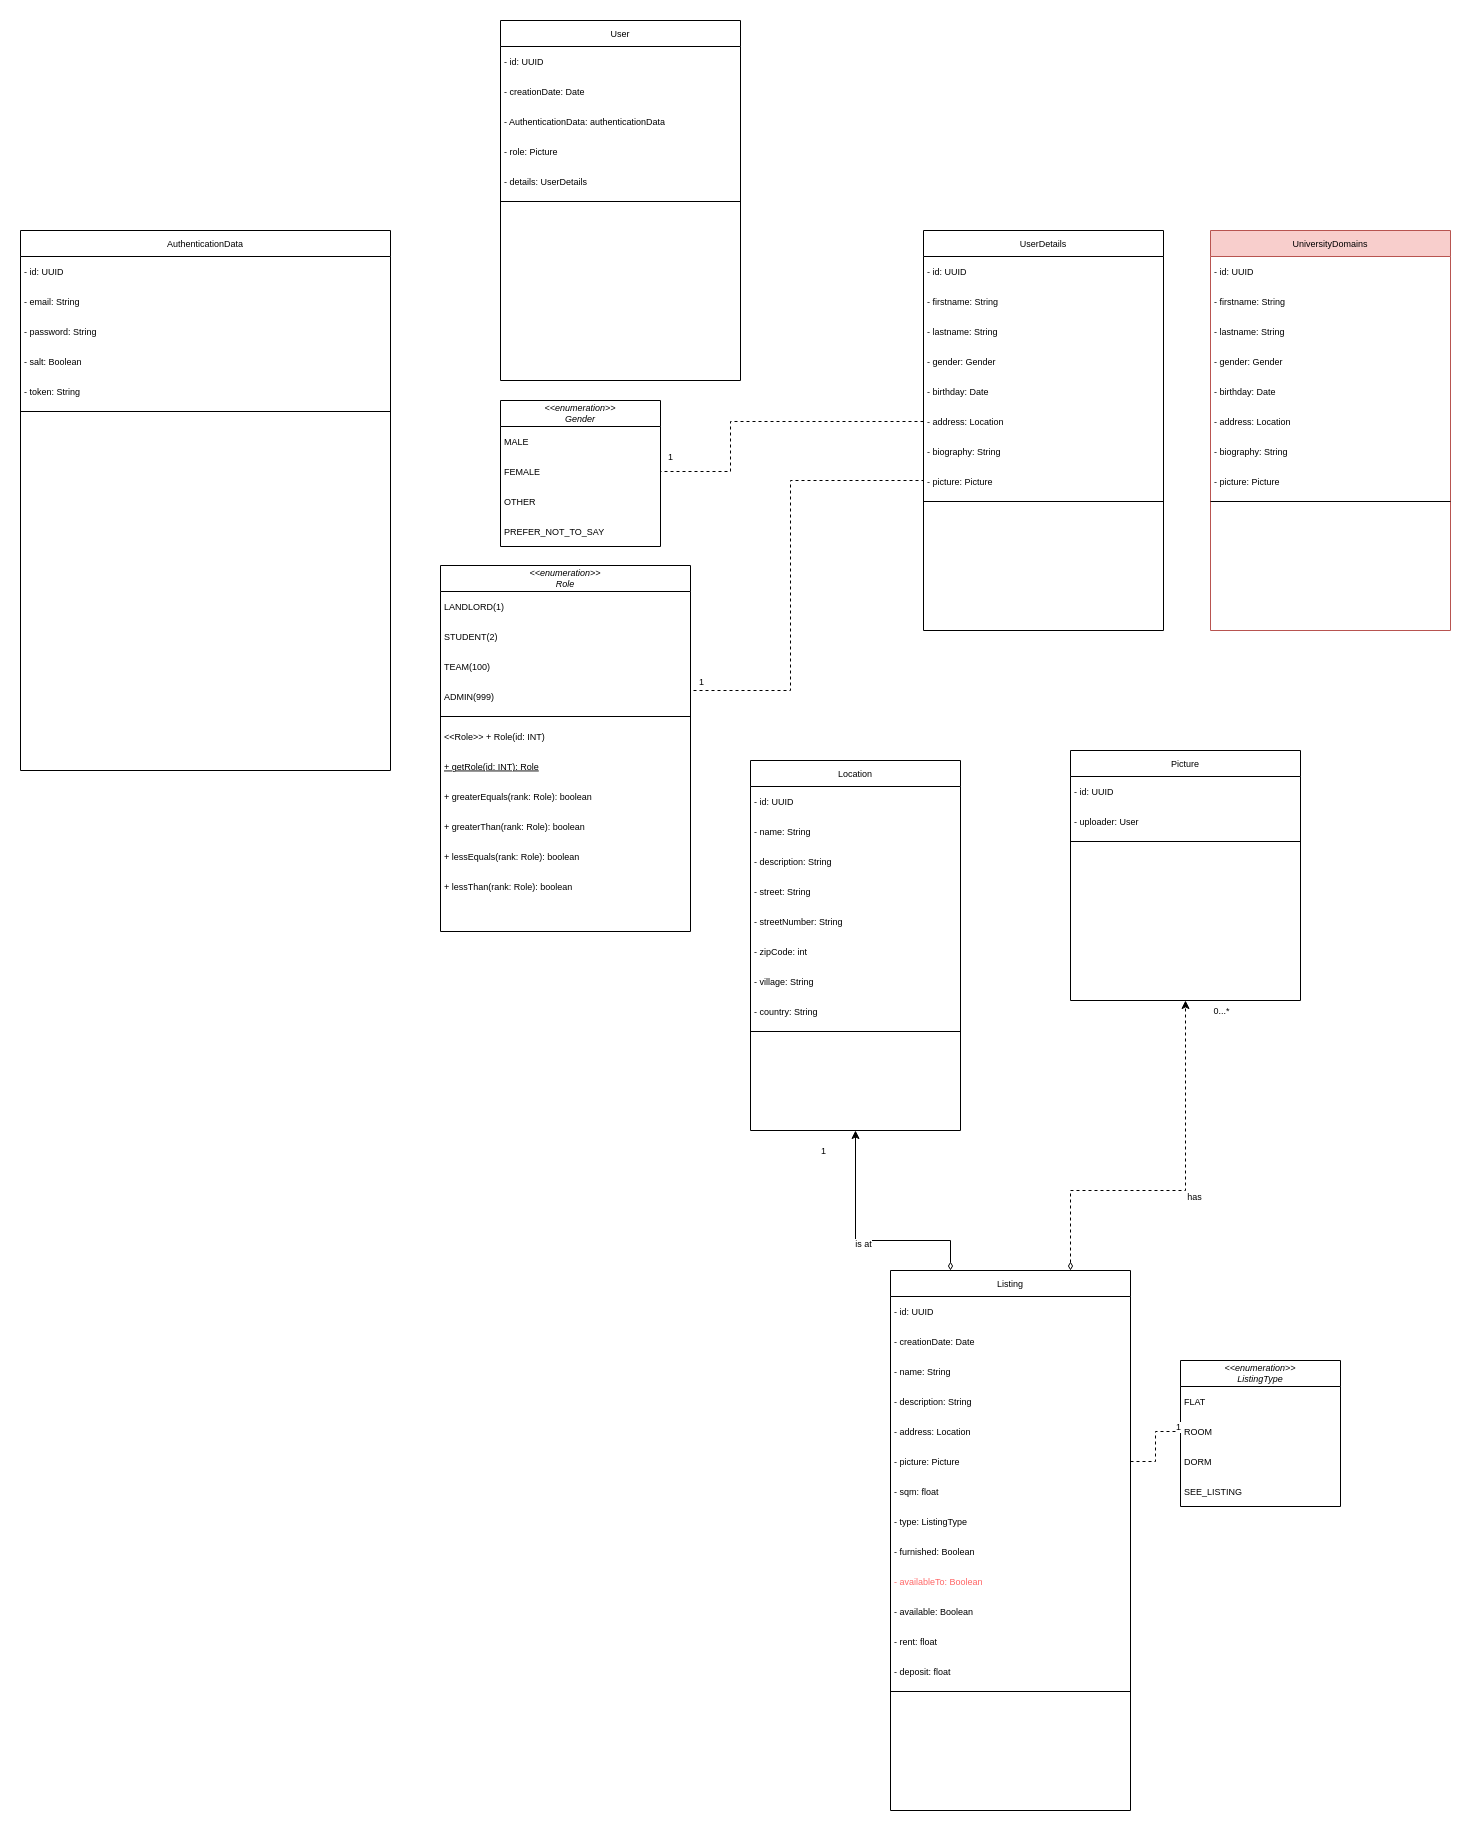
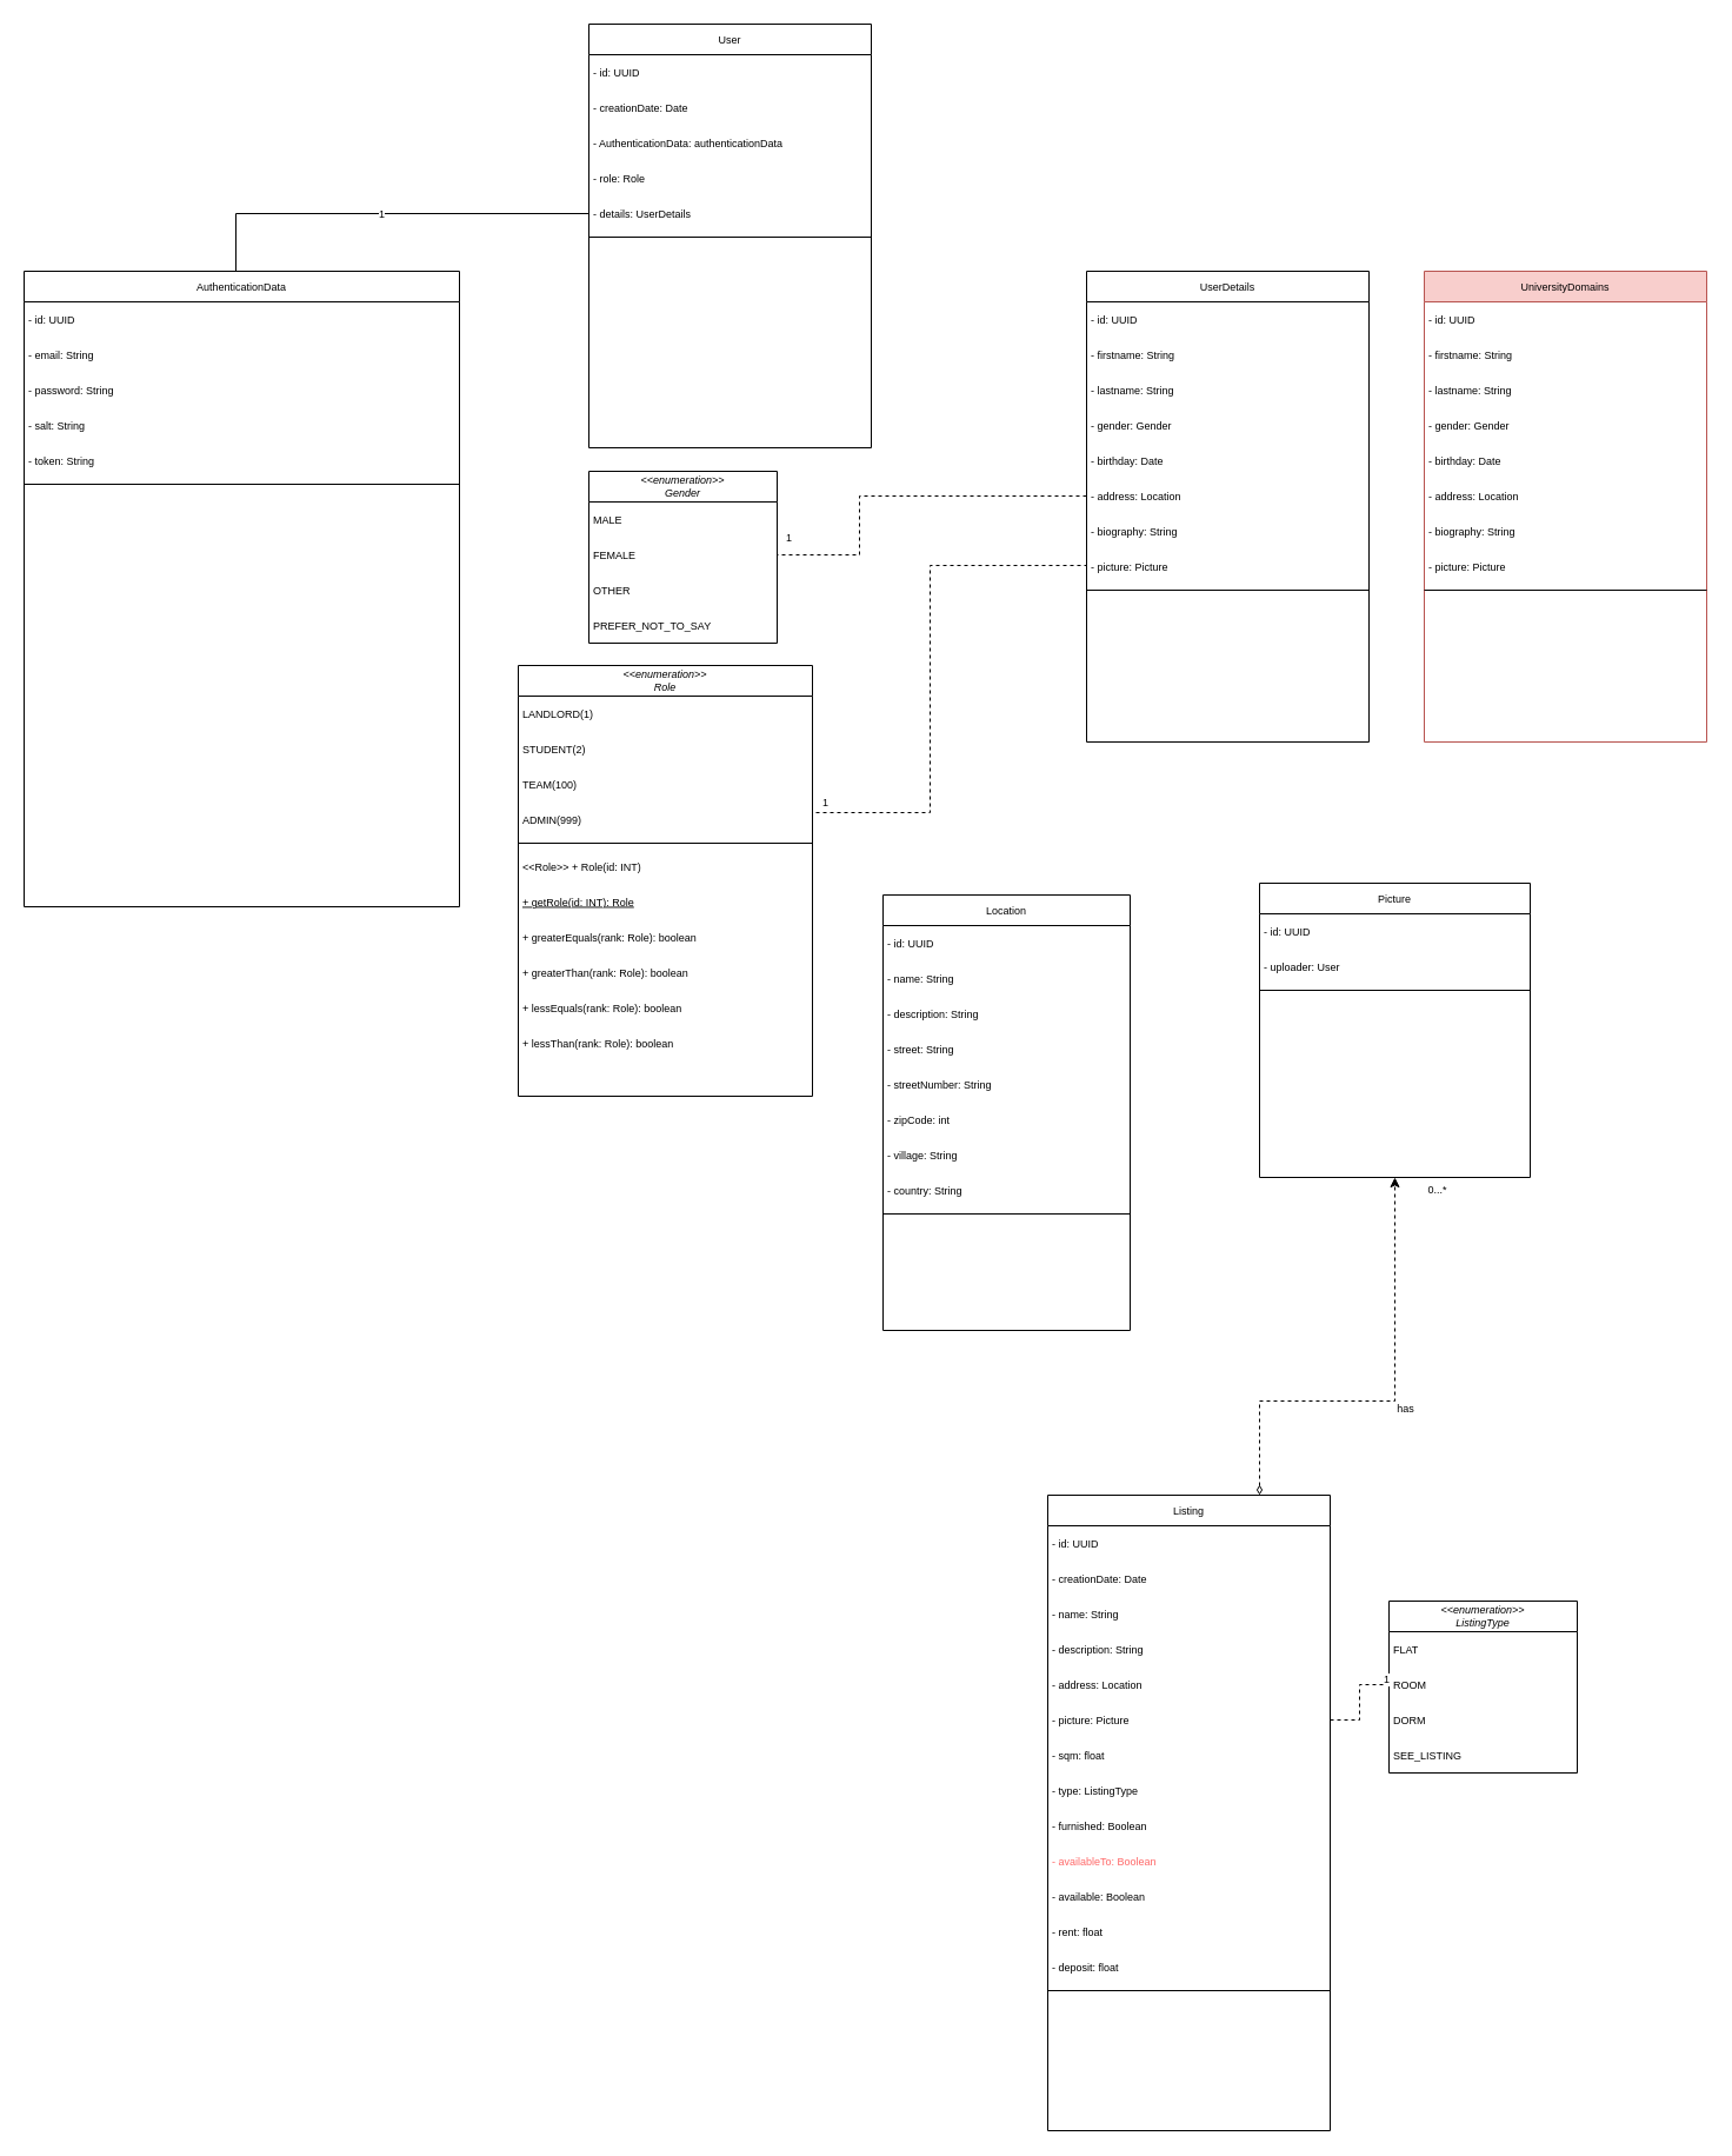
- <mxCell id="36" value="- role: Picture" style="text;align=left;verticalAlign=middle;spacingLeft=4;spacingRight=4;overflow=hidden;rotatable=0;points=[[0,0.5],[1,0.5]];portConstraint=eastwest;rounded=0;shadow=0;html=0;fontFamily=Helvetica;fontSize=9;spacing=0;" parent="32" vertex="1"><mxGeometry y="116" width="240" height="30" as="geometry" /></mxCell>
+ <mxCell id="36" value="- role: Role" style="text;align=left;verticalAlign=middle;spacingLeft=4;spacingRight=4;overflow=hidden;rotatable=0;points=[[0,0.5],[1,0.5]];portConstraint=eastwest;rounded=0;shadow=0;html=0;fontFamily=Helvetica;fontSize=9;spacing=0;" parent="32" vertex="1"><mxGeometry y="116" width="240" height="30" as="geometry" /></mxCell>
+ <mxCell id="2" style="edgeStyle=orthogonalEdgeStyle;rounded=0;orthogonalLoop=1;jettySize=auto;html=1;entryX=0.5;entryY=0;entryDx=0;entryDy=0;startArrow=none;startFill=0;endArrow=none;endFill=0;fontFamily=Helvetica;fontSize=9;spacing=0;verticalAlign=middle;exitX=0;exitY=0.5;exitDx=0;exitDy=0;" parent="1" source="37" target="25" edge="1"><mxGeometry relative="1" as="geometry"><Array as="points"><mxPoint x="200" y="181" /><mxPoint x="200" y="230" /></Array><mxPoint x="630" y="380" as="sourcePoint" /></mxGeometry></mxCell>
+ <mxCell id="3" value="1" style="edgeLabel;html=1;align=center;verticalAlign=middle;resizable=0;points=[];fontFamily=Helvetica;fontSize=9;spacing=0;" parent="2" vertex="1" connectable="0"><mxGeometry relative="1" as="geometry"><mxPoint as="offset" /></mxGeometry></mxCell>
+ <mxCell id="4" value="1" style="edgeLabel;html=1;align=center;verticalAlign=middle;resizable=0;points=[];fontFamily=Helvetica;fontSize=9;spacing=0;" parent="2" vertex="1" connectable="0"><mxGeometry relative="1" as="geometry"><mxPoint as="offset" /></mxGeometry></mxCell>
- <mxCell id="29" value="- salt: Boolean" style="text;align=left;verticalAlign=middle;spacingLeft=4;spacingRight=4;overflow=hidden;rotatable=0;points=[[0,0.5],[1,0.5]];portConstraint=eastwest;rounded=0;shadow=0;html=0;fontFamily=Helvetica;fontSize=9;spacing=0;" parent="25" vertex="1"><mxGeometry y="116" width="370" height="30" as="geometry" /></mxCell>
+ <mxCell id="29" value="- salt: String" style="text;align=left;verticalAlign=middle;spacingLeft=4;spacingRight=4;overflow=hidden;rotatable=0;points=[[0,0.5],[1,0.5]];portConstraint=eastwest;rounded=0;shadow=0;html=0;fontFamily=Helvetica;fontSize=9;spacing=0;" parent="25" vertex="1"><mxGeometry y="116" width="370" height="30" as="geometry" /></mxCell>
- <mxCell id="39" style="edgeStyle=orthogonalEdgeStyle;rounded=0;orthogonalLoop=1;jettySize=auto;html=1;startArrow=diamondThin;startFill=0;entryX=0.5;entryY=1;entryDx=0;entryDy=0;fontFamily=Helvetica;fontSize=9;spacing=0;verticalAlign=middle;exitX=0.25;exitY=0;exitDx=0;exitDy=0;" edge="1" parent="1" source="42" target="15"><mxGeometry relative="1" as="geometry"><mxPoint x="600.08" y="977.818" as="targetPoint" /><Array as="points"><mxPoint x="950" y="1240" /><mxPoint x="855" y="1240" /></Array></mxGeometry></mxCell>
- <mxCell id="40" value="is at" style="edgeLabel;html=1;align=center;verticalAlign=middle;resizable=0;points=[];fontFamily=Helvetica;fontSize=9;spacing=0;" vertex="1" connectable="0" parent="39"><mxGeometry relative="1" as="geometry"><mxPoint y="3" as="offset" /></mxGeometry></mxCell>
- <mxCell id="41" value="1" style="edgeLabel;html=1;align=center;verticalAlign=middle;resizable=0;points=[];fontFamily=Helvetica;fontSize=9;spacing=0;" vertex="1" connectable="0" parent="39"><mxGeometry relative="1" as="geometry"><mxPoint x="-40" y="-90" as="offset" /></mxGeometry></mxCell>
